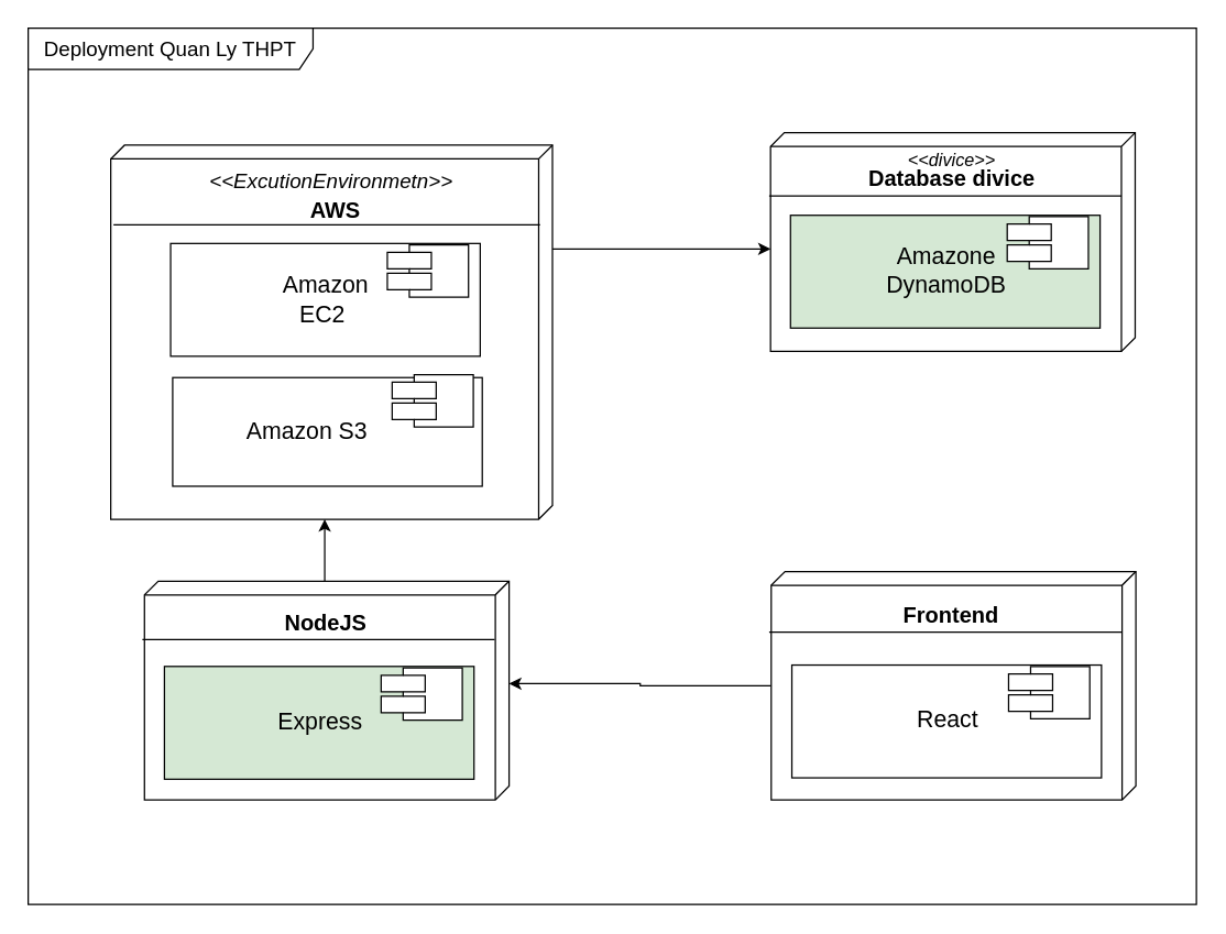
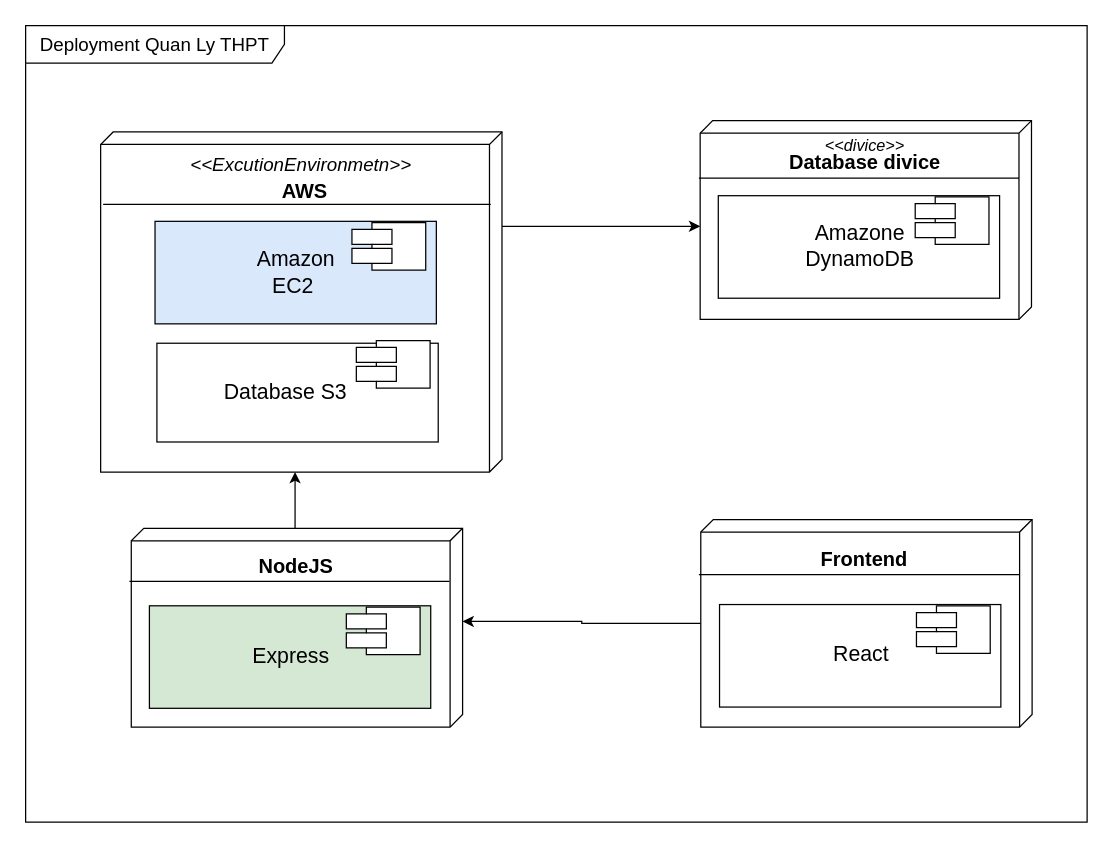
- <mxCell id="7" value="Amazone&lt;br&gt;DynamoDB" style="html=1;fontSize=17;fillColor=#d5e8d4;" parent="1" vertex="1"><mxGeometry x="574" y="156" width="225" height="82" as="geometry" /></mxCell>
+ <mxCell id="7" value="Amazone&lt;br&gt;DynamoDB" style="html=1;fontSize=17;" parent="1" vertex="1"><mxGeometry x="574" y="156" width="225" height="82" as="geometry" /></mxCell>
- <mxCell id="11" value="Amazon &lt;br&gt;EC2&amp;nbsp;" style="html=1;fontSize=17;" parent="1" vertex="1"><mxGeometry x="123.5" y="176.5" width="225" height="82" as="geometry" /></mxCell>
+ <mxCell id="11" value="Amazon &lt;br&gt;EC2&amp;nbsp;" style="html=1;fontSize=17;fillColor=#dae8fc;" parent="1" vertex="1"><mxGeometry x="123.5" y="176.5" width="225" height="82" as="geometry" /></mxCell>
- <mxCell id="19" value="&amp;nbsp; &amp;nbsp; &amp;nbsp; &amp;nbsp; &amp;nbsp; &amp;nbsp;Amazon S3" style="html=1;fontSize=17;align=left;" parent="1" vertex="1"><mxGeometry x="125" y="274" width="225" height="79" as="geometry" /></mxCell>
+ <mxCell id="19" value="&amp;nbsp; &amp;nbsp; &amp;nbsp; &amp;nbsp; &amp;nbsp; &amp;nbsp;Database S3" style="html=1;fontSize=17;align=left;" parent="1" vertex="1"><mxGeometry x="125" y="274" width="225" height="79" as="geometry" /></mxCell>
